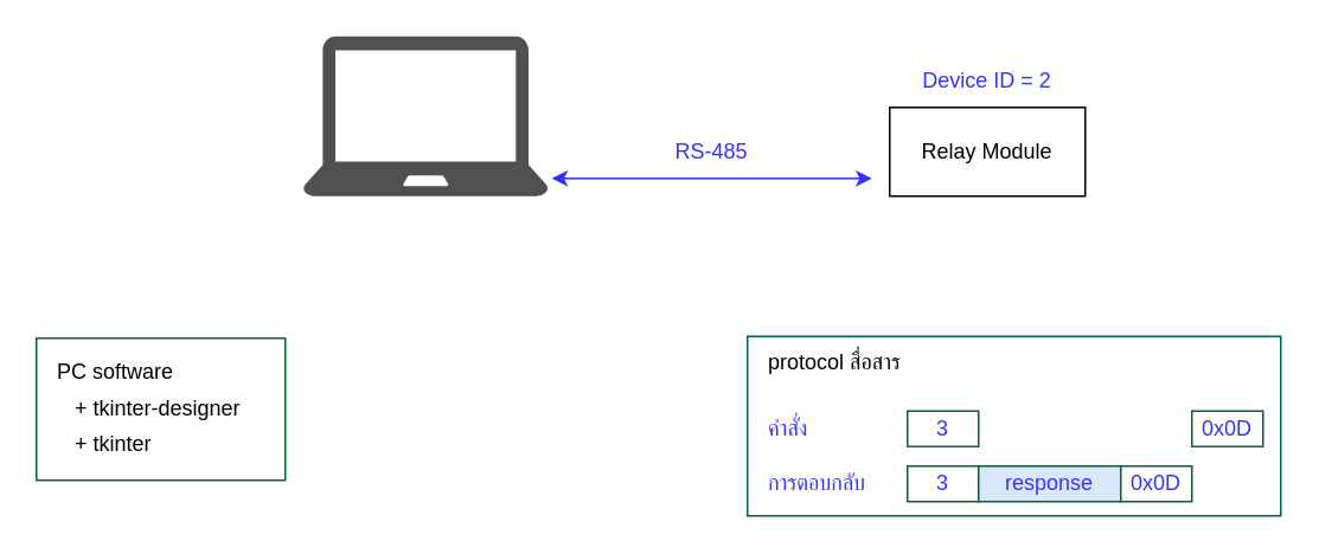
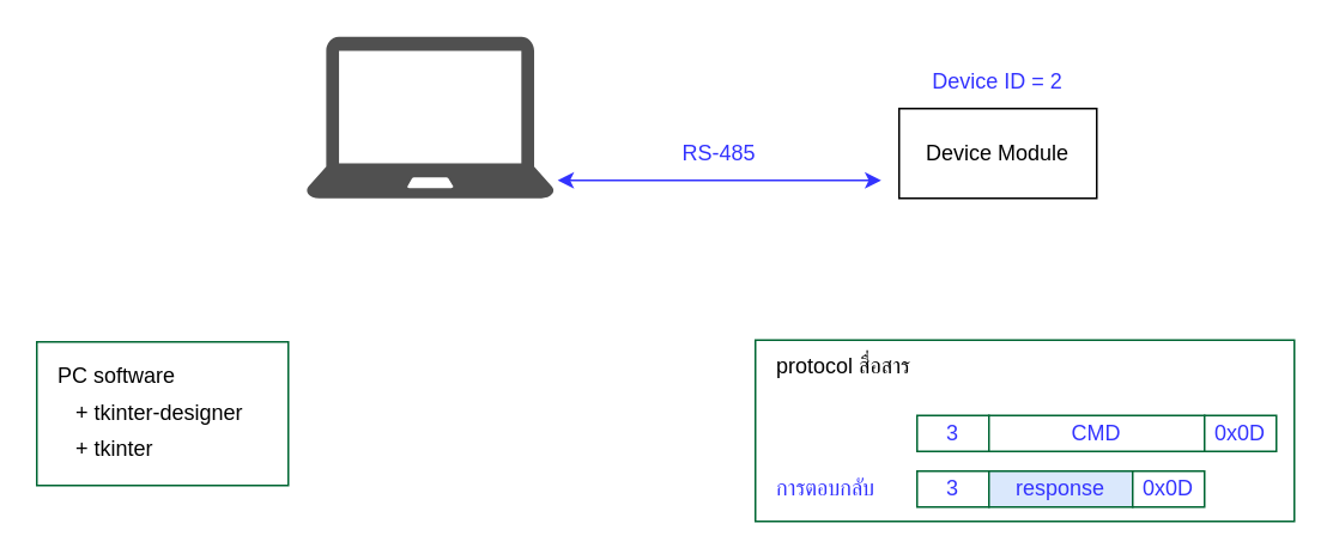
- <mxCell id="3" value="Relay Module" style="rounded=0;whiteSpace=wrap;html=1;" parent="1" vertex="1"><mxGeometry x="500" y="60" width="110" height="50" as="geometry" /></mxCell>
+ <mxCell id="3" value="Device Module" style="rounded=0;whiteSpace=wrap;html=1;" parent="1" vertex="1"><mxGeometry x="500" y="60" width="110" height="50" as="geometry" /></mxCell>
- <mxCell id="9" value="คำสั่ง" style="text;html=1;strokeColor=none;fillColor=none;align=left;verticalAlign=middle;whiteSpace=wrap;rounded=0;fontColor=#3333FF;" parent="1" vertex="1"><mxGeometry x="430" y="230" width="60" height="21" as="geometry" /></mxCell>
+ <mxCell id="14" value="CMD" style="rounded=0;whiteSpace=wrap;html=1;fontColor=#3333FF;strokeColor=#006633;" parent="1" vertex="1"><mxGeometry x="550" y="231" width="120" height="20" as="geometry" /></mxCell>
